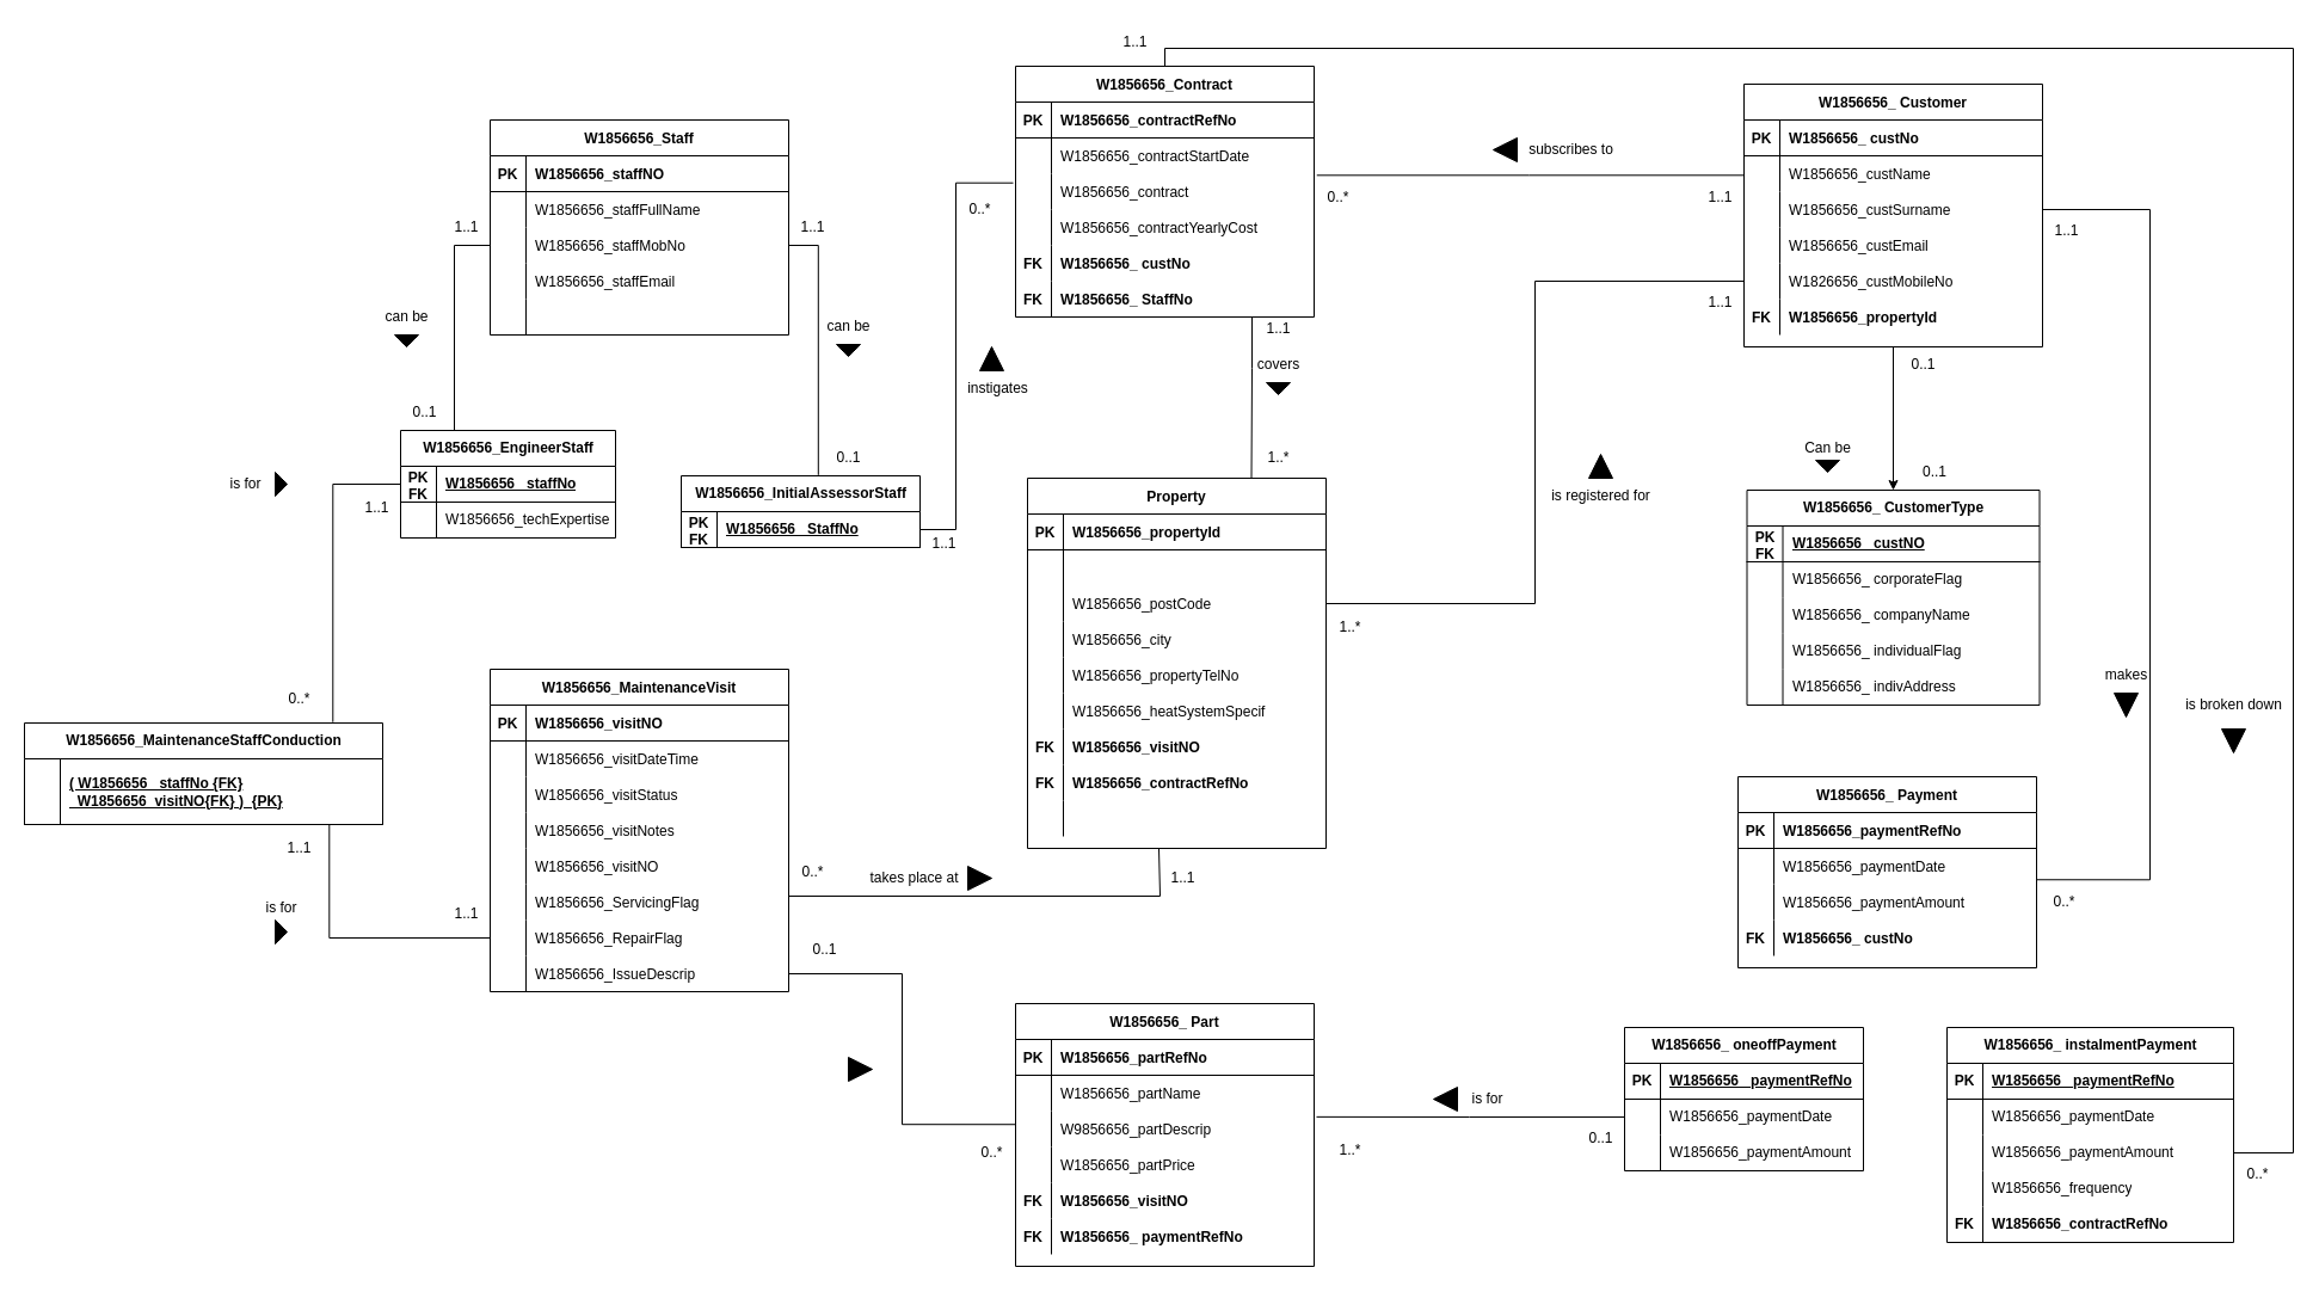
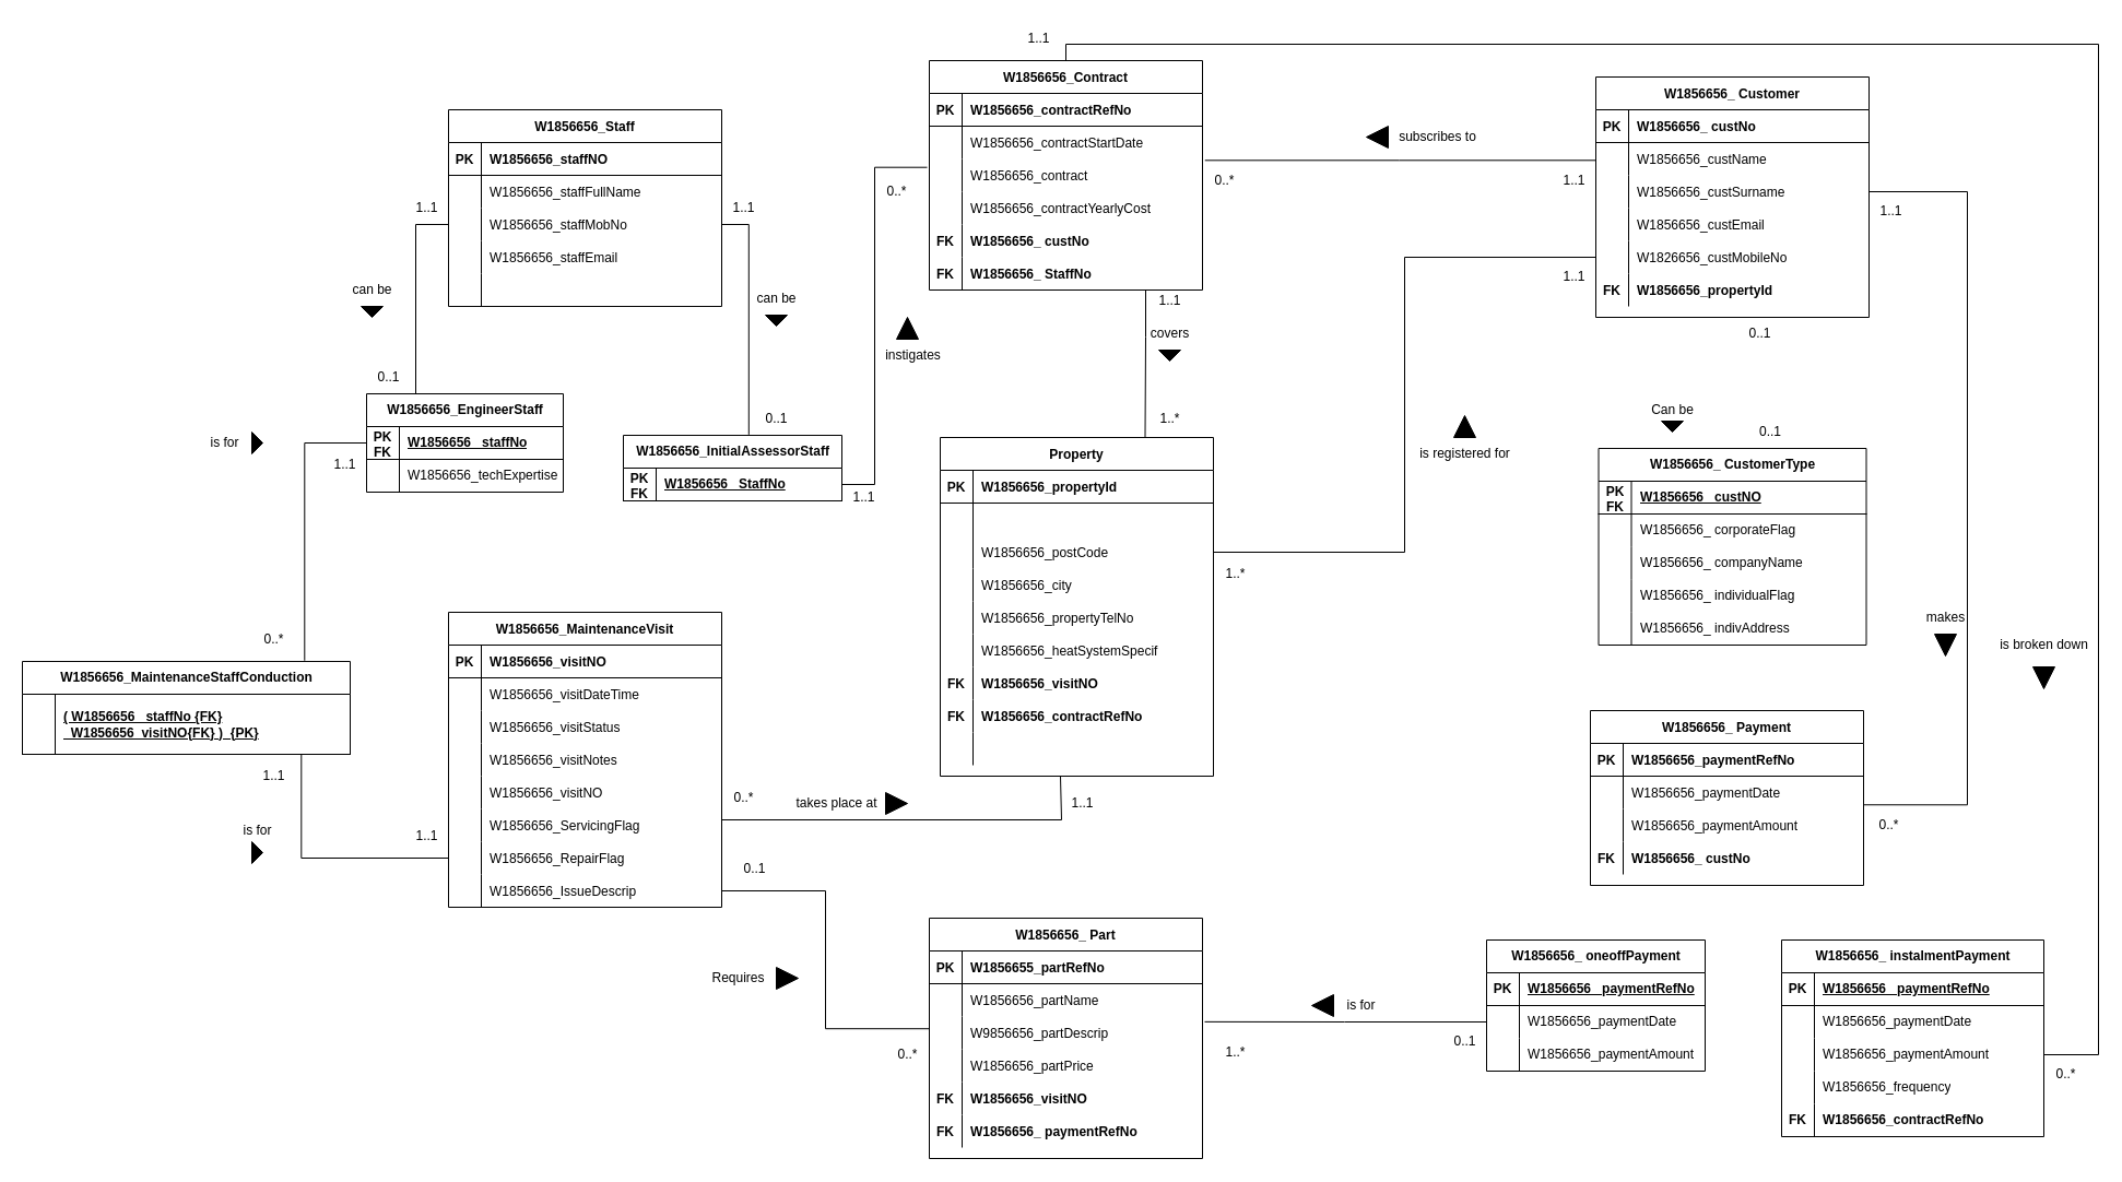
- <mxCell id="23" style="edgeStyle=orthogonalEdgeStyle;rounded=0;orthogonalLoop=1;jettySize=auto;html=1;" edge="1" parent="1" source="24" target="162"><mxGeometry relative="1" as="geometry" /></mxCell>
- <mxCell id="114" value="W1856656_partRefNo" style="shape=partialRectangle;overflow=hidden;connectable=0;fillColor=none;top=0;left=0;bottom=0;right=0;align=left;spacingLeft=6;fontStyle=1;" vertex="1" parent="112"><mxGeometry x="30" width="220" height="30" as="geometry"><mxRectangle width="220" height="30" as="alternateBounds" /></mxGeometry></mxCell>
+ <mxCell id="114" value="W1856655_partRefNo" style="shape=partialRectangle;overflow=hidden;connectable=0;fillColor=none;top=0;left=0;bottom=0;right=0;align=left;spacingLeft=6;fontStyle=1;" vertex="1" parent="112"><mxGeometry x="30" width="220" height="30" as="geometry"><mxRectangle width="220" height="30" as="alternateBounds" /></mxGeometry></mxCell>
+ <mxCell id="209" value="Requires" style="text;html=1;align=center;verticalAlign=middle;resizable=0;points=[];autosize=1;strokeColor=none;fillColor=none;" vertex="1" parent="1"><mxGeometry x="640" y="880" width="70" height="30" as="geometry" /></mxCell>
